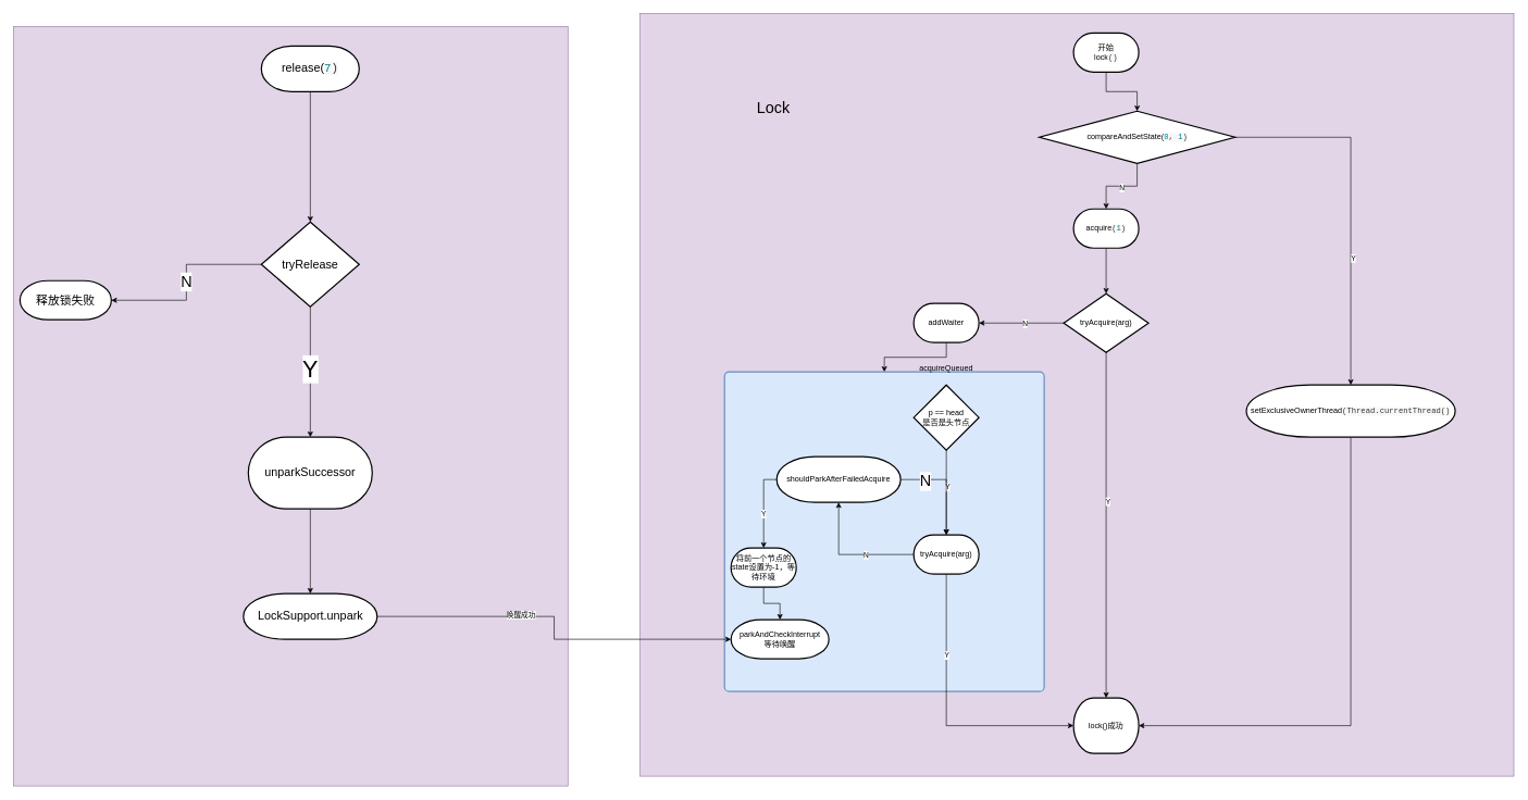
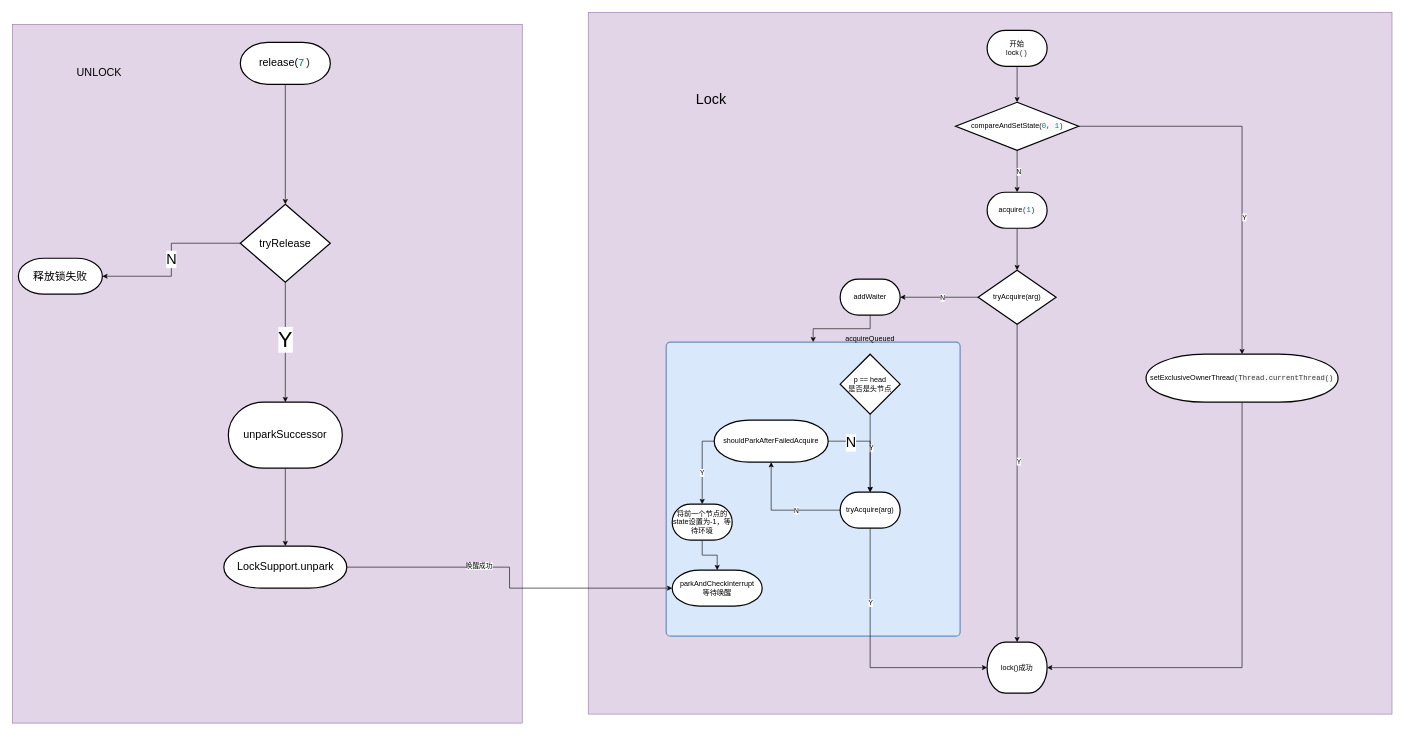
+ <mxCell id="55" value="&lt;font style=&quot;font-size: 18px;&quot;&gt;UNLOCK&lt;/font&gt;" style="text;html=1;strokeColor=none;fillColor=none;align=center;verticalAlign=middle;whiteSpace=wrap;rounded=0;" vertex="1" parent="1"><mxGeometry x="110" y="90" width="110" height="60" as="geometry" /></mxCell>
- <mxCell id="9" value="compareAndSetState(&lt;span style=&quot;text-align: start; color: teal; font-family: Menlo, Monaco, Consolas, &amp;quot;Courier New&amp;quot;, monospace; background-color: rgb(248, 248, 248);&quot; class=&quot;hljs-number&quot;&gt;0&lt;/span&gt;&lt;span style=&quot;text-align: start; caret-color: rgb(51, 51, 51); color: rgb(51, 51, 51); font-family: Menlo, Monaco, Consolas, &amp;quot;Courier New&amp;quot;, monospace; background-color: rgb(248, 248, 248);&quot;&gt;, &lt;/span&gt;&lt;span style=&quot;text-align: start; color: teal; font-family: Menlo, Monaco, Consolas, &amp;quot;Courier New&amp;quot;, monospace; background-color: rgb(248, 248, 248);&quot; class=&quot;hljs-number&quot;&gt;1&lt;/span&gt;&lt;span style=&quot;text-align: start; caret-color: rgb(51, 51, 51); color: rgb(51, 51, 51); font-family: Menlo, Monaco, Consolas, &amp;quot;Courier New&amp;quot;, monospace; background-color: rgb(248, 248, 248);&quot;&gt;)&lt;/span&gt;" style="strokeWidth=2;html=1;shape=mxgraph.flowchart.decision;whiteSpace=wrap;" vertex="1" parent="1"><mxGeometry x="1592.5" y="170" width="300" height="80" as="geometry" /></mxCell>
+ <mxCell id="9" value="compareAndSetState(&lt;span style=&quot;text-align: start; color: teal; font-family: Menlo, Monaco, Consolas, &amp;quot;Courier New&amp;quot;, monospace; background-color: rgb(248, 248, 248);&quot; class=&quot;hljs-number&quot;&gt;0&lt;/span&gt;&lt;span style=&quot;text-align: start; caret-color: rgb(51, 51, 51); color: rgb(51, 51, 51); font-family: Menlo, Monaco, Consolas, &amp;quot;Courier New&amp;quot;, monospace; background-color: rgb(248, 248, 248);&quot;&gt;, &lt;/span&gt;&lt;span style=&quot;text-align: start; color: teal; font-family: Menlo, Monaco, Consolas, &amp;quot;Courier New&amp;quot;, monospace; background-color: rgb(248, 248, 248);&quot; class=&quot;hljs-number&quot;&gt;1&lt;/span&gt;&lt;span style=&quot;text-align: start; caret-color: rgb(51, 51, 51); color: rgb(51, 51, 51); font-family: Menlo, Monaco, Consolas, &amp;quot;Courier New&amp;quot;, monospace; background-color: rgb(248, 248, 248);&quot;&gt;)&lt;/span&gt;" style="strokeWidth=2;html=1;shape=mxgraph.flowchart.decision;whiteSpace=wrap;" vertex="1" parent="1"><mxGeometry x="1592.5" y="170" width="205" height="80" as="geometry" /></mxCell>
